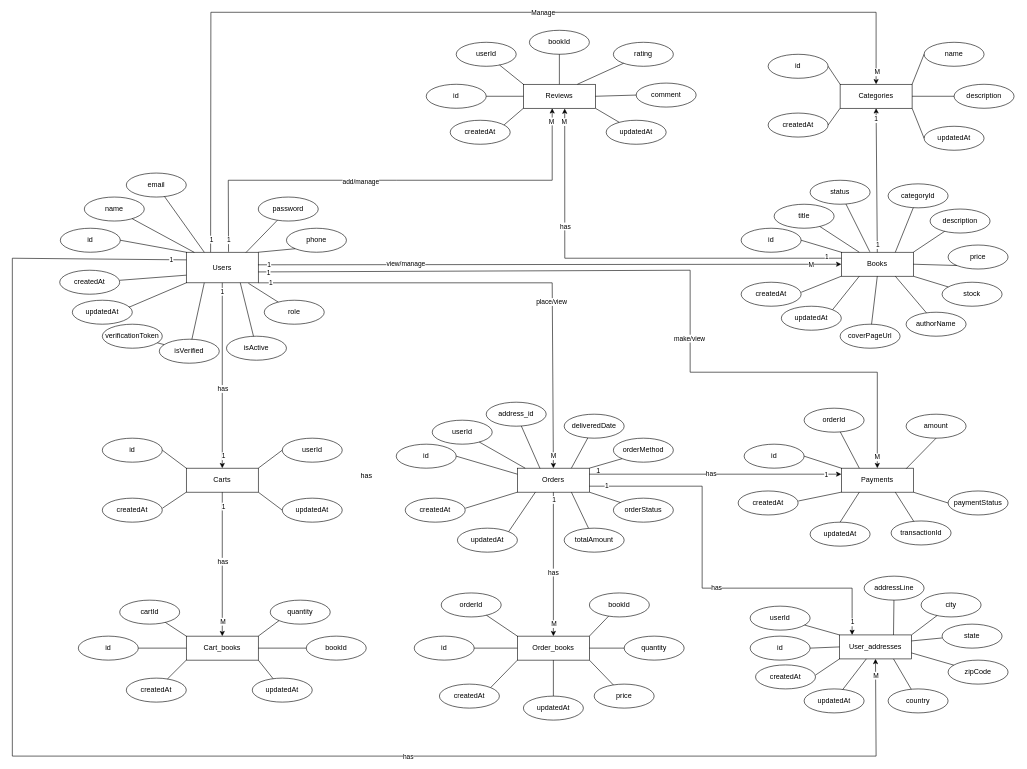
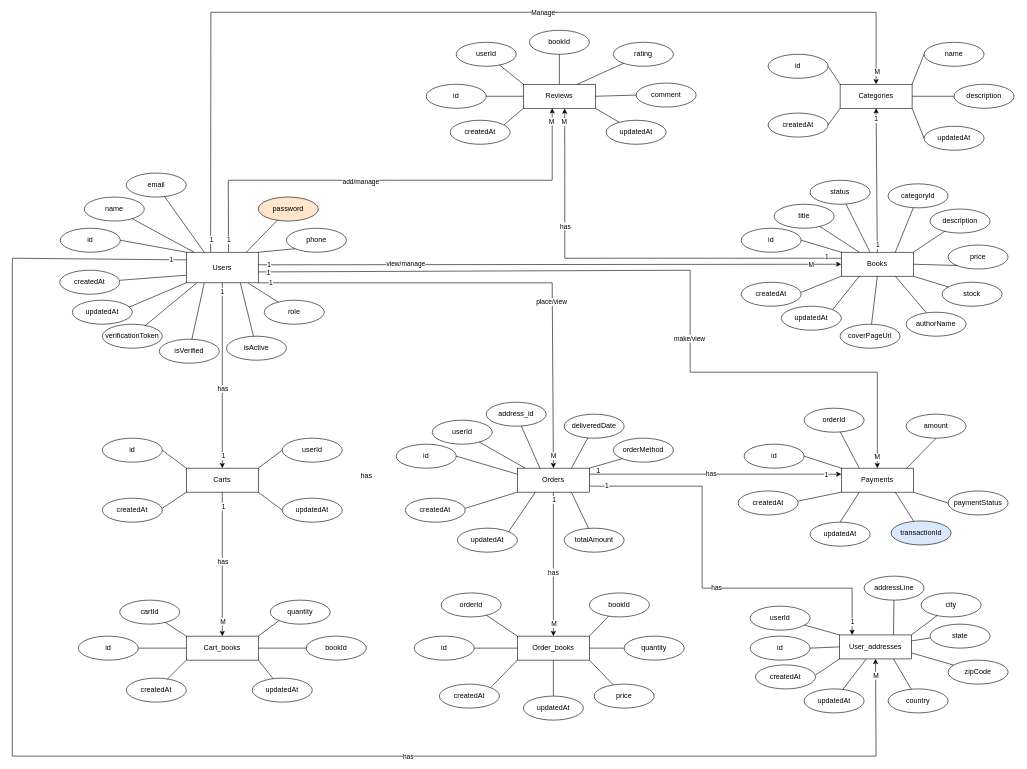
- <mxCell id="7" value="password" style="ellipse;whiteSpace=wrap;html=1;align=center;" parent="1" vertex="1"><mxGeometry x="430" y="328" width="100" height="40" as="geometry" /></mxCell>
+ <mxCell id="7" value="password" style="ellipse;whiteSpace=wrap;html=1;align=center;fillColor=#ffe6cc;" parent="1" vertex="1"><mxGeometry x="430" y="328" width="100" height="40" as="geometry" /></mxCell>
- <mxCell id="17" value="" style="endArrow=none;html=1;rounded=0;" parent="1" source="11" target="10" edge="1"><mxGeometry relative="1" as="geometry"><mxPoint x="315" y="556" as="sourcePoint" /><mxPoint x="340" y="490" as="targetPoint" /></mxGeometry></mxCell>
+ <mxCell id="17" value="" style="endArrow=none;html=1;rounded=0;entryX=0.145;entryY=1.006;entryDx=0;entryDy=0;entryPerimeter=0;" parent="1" source="11" target="2" edge="1"><mxGeometry relative="1" as="geometry"><mxPoint x="315" y="556" as="sourcePoint" /><mxPoint x="340" y="490" as="targetPoint" /></mxGeometry></mxCell>
- <mxCell id="119" value="" style="endArrow=none;html=1;rounded=0;exitX=1;exitY=1;exitDx=0;exitDy=0;" parent="1" source="104" target="110" edge="1"><mxGeometry relative="1" as="geometry"><mxPoint x="992" y="810" as="sourcePoint" /><mxPoint x="1047" y="774" as="targetPoint" /></mxGeometry></mxCell>
- <mxCell id="110" value="orderStatus" style="ellipse;whiteSpace=wrap;html=1;align=center;" parent="1" vertex="1"><mxGeometry x="1022" y="830" width="100" height="40" as="geometry" /></mxCell>
- <mxCell id="102" value="transactionId" style="ellipse;whiteSpace=wrap;html=1;align=center;" parent="1" vertex="1"><mxGeometry x="1485" y="868" width="100" height="40" as="geometry" /></mxCell>
+ <mxCell id="102" value="transactionId" style="ellipse;whiteSpace=wrap;html=1;align=center;fillColor=#dae8fc;" parent="1" vertex="1"><mxGeometry x="1485" y="868" width="100" height="40" as="geometry" /></mxCell>
- <mxCell id="50" value="state" style="ellipse;whiteSpace=wrap;html=1;align=center;" parent="1" vertex="1"><mxGeometry x="1570" y="1040" width="100" height="40" as="geometry" /></mxCell>
+ <mxCell id="50" value="state" style="ellipse;whiteSpace=wrap;html=1;align=center;" parent="1" vertex="1"><mxGeometry x="1550" y="1040" width="100" height="40" as="geometry" /></mxCell>
